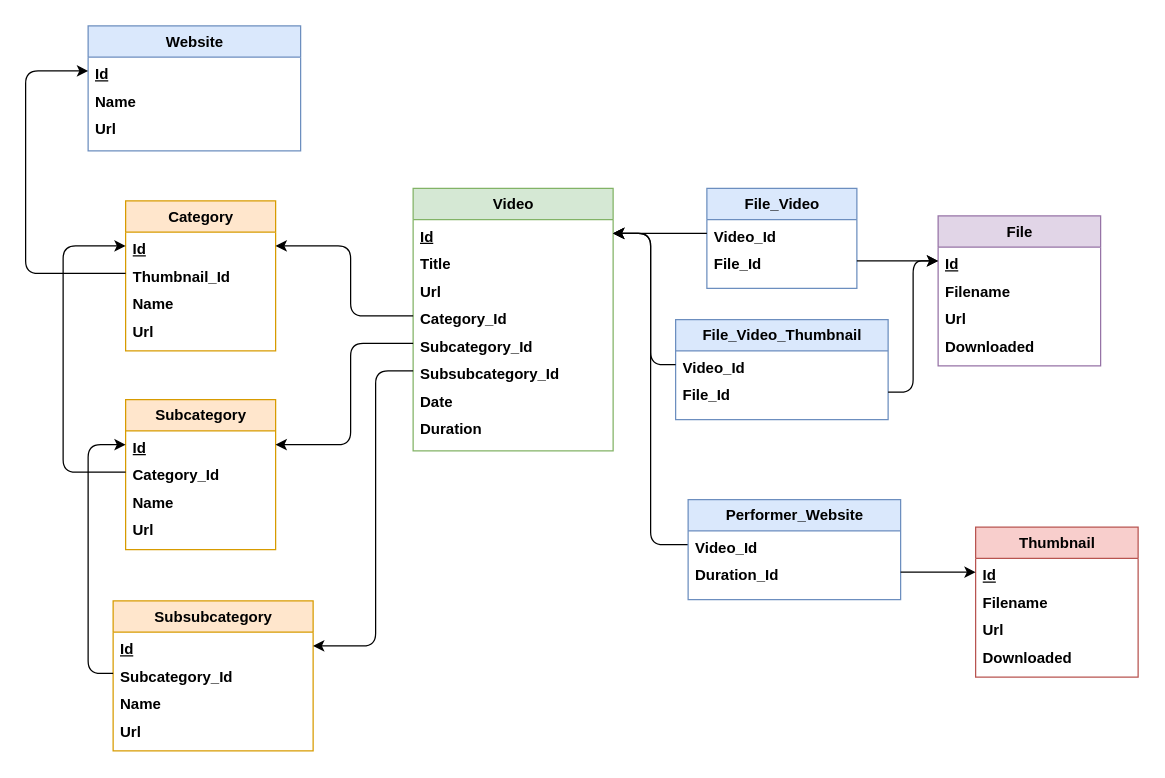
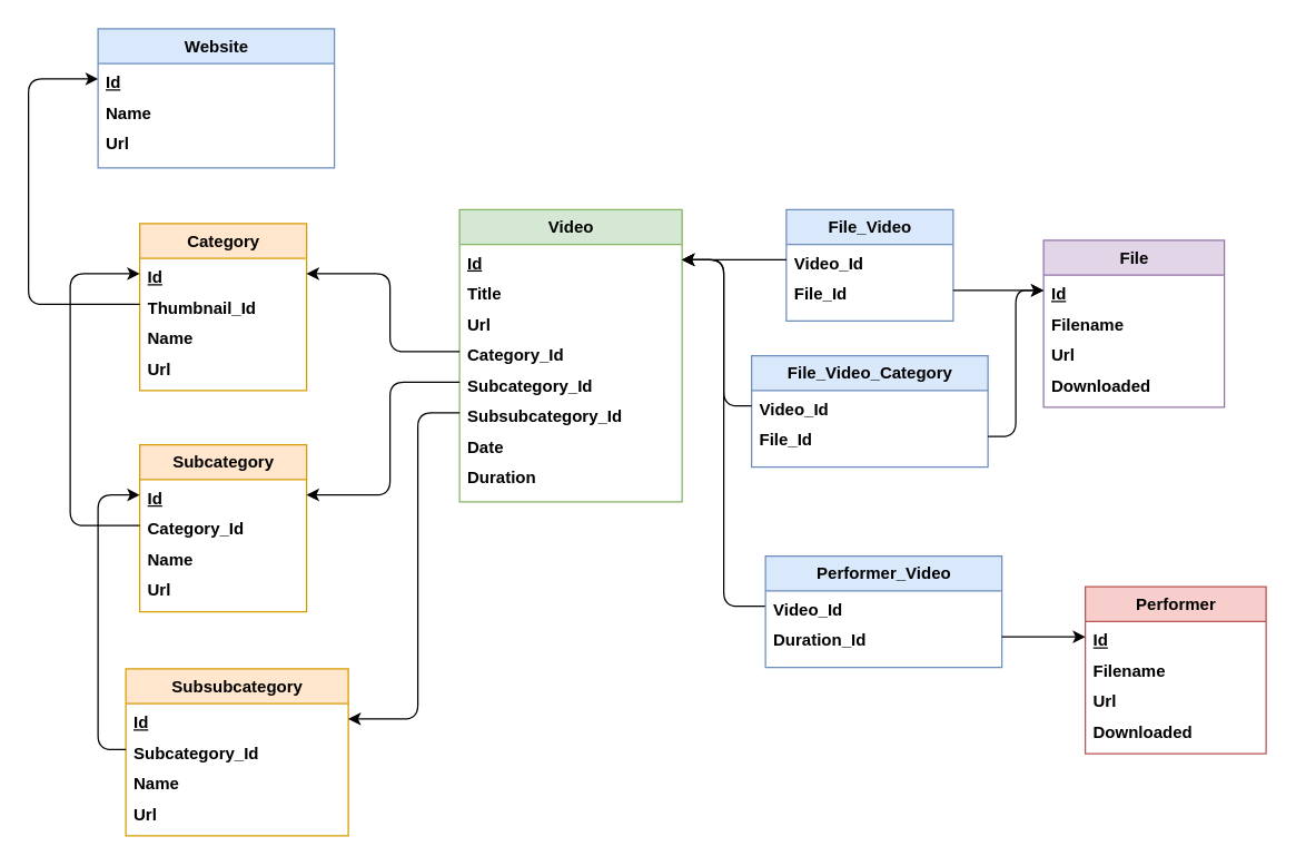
- <mxCell id="45" value="File_Video_Thumbnail" style="swimlane;html=1;fontStyle=1;childLayout=stackLayout;horizontal=1;startSize=25;fillColor=#dae8fc;horizontalStack=0;resizeParent=1;resizeLast=0;collapsible=1;marginBottom=0;swimlaneFillColor=#ffffff;align=center;strokeColor=#6c8ebf;" vertex="1" parent="1"><mxGeometry x="540" y="255" width="170" height="80" as="geometry" /></mxCell>
+ <mxCell id="45" value="File_Video_Category" style="swimlane;html=1;fontStyle=1;childLayout=stackLayout;horizontal=1;startSize=25;fillColor=#dae8fc;horizontalStack=0;resizeParent=1;resizeLast=0;collapsible=1;marginBottom=0;swimlaneFillColor=#ffffff;align=center;strokeColor=#6c8ebf;" vertex="1" parent="1"><mxGeometry x="540" y="255" width="170" height="80" as="geometry" /></mxCell>
- <mxCell id="57" value="Performer_Website" style="swimlane;html=1;fontStyle=1;childLayout=stackLayout;horizontal=1;startSize=25;fillColor=#dae8fc;horizontalStack=0;resizeParent=1;resizeLast=0;collapsible=1;marginBottom=0;swimlaneFillColor=#ffffff;align=center;strokeColor=#6c8ebf;" vertex="1" parent="1"><mxGeometry x="550" y="399" width="170" height="80" as="geometry" /></mxCell>
+ <mxCell id="57" value="Performer_Video" style="swimlane;html=1;fontStyle=1;childLayout=stackLayout;horizontal=1;startSize=25;fillColor=#dae8fc;horizontalStack=0;resizeParent=1;resizeLast=0;collapsible=1;marginBottom=0;swimlaneFillColor=#ffffff;align=center;strokeColor=#6c8ebf;" vertex="1" parent="1"><mxGeometry x="550" y="399" width="170" height="80" as="geometry" /></mxCell>
- <mxCell id="51" value="Thumbnail" style="swimlane;html=1;fontStyle=1;childLayout=stackLayout;horizontal=1;startSize=25;fillColor=#f8cecc;horizontalStack=0;resizeParent=1;resizeLast=0;collapsible=1;marginBottom=0;swimlaneFillColor=#ffffff;align=center;strokeColor=#b85450;" vertex="1" parent="1"><mxGeometry x="780" y="421" width="130" height="120" as="geometry" /></mxCell>
+ <mxCell id="51" value="Performer" style="swimlane;html=1;fontStyle=1;childLayout=stackLayout;horizontal=1;startSize=25;fillColor=#f8cecc;horizontalStack=0;resizeParent=1;resizeLast=0;collapsible=1;marginBottom=0;swimlaneFillColor=#ffffff;align=center;strokeColor=#b85450;" vertex="1" parent="1"><mxGeometry x="780" y="421" width="130" height="120" as="geometry" /></mxCell>
